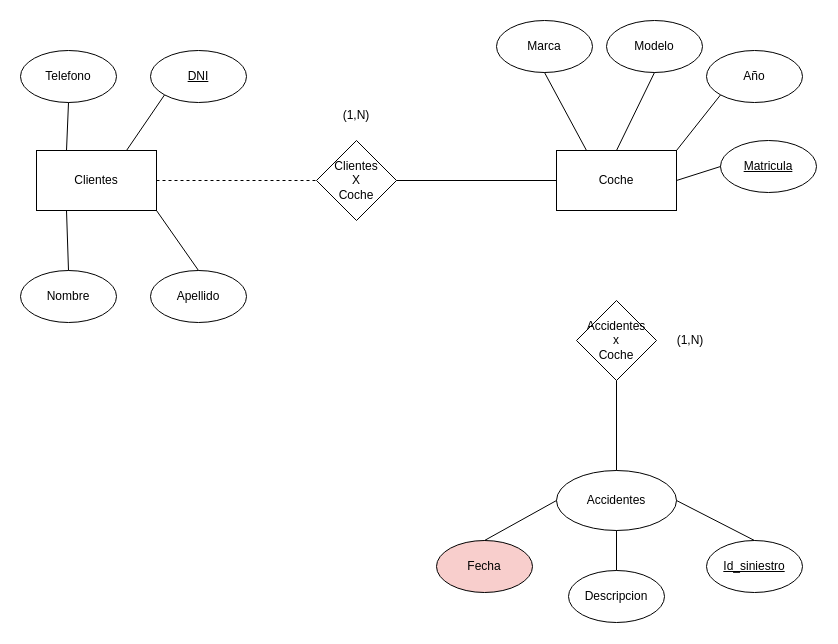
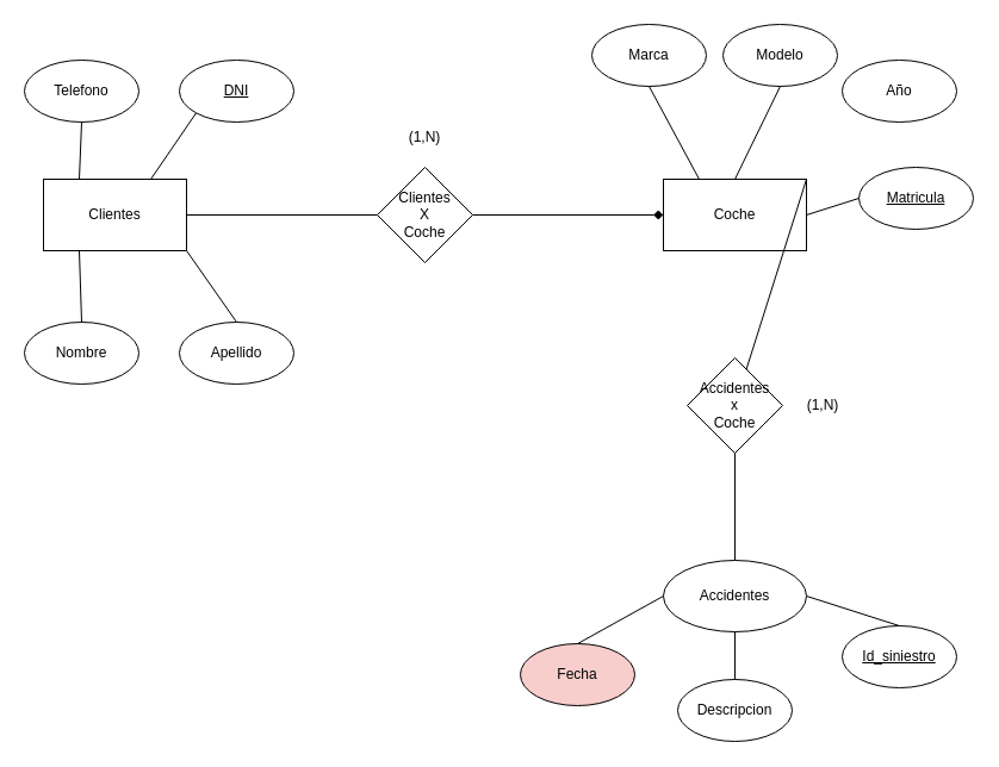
- <mxCell id="23" value="" style="endArrow=none;html=1;rounded=0;entryX=0;entryY=1;entryDx=0;entryDy=0;exitX=1;exitY=0;exitDx=0;exitDy=0;" edge="1" parent="1" source="3" target="12"><mxGeometry width="50" height="50" relative="1" as="geometry"><mxPoint x="400" y="350" as="sourcePoint" /><mxPoint x="450" y="300" as="targetPoint" /></mxGeometry></mxCell>
+ <mxCell id="23" value="" style="endArrow=none;html=1;rounded=0;exitX=1;exitY=0;exitDx=0;exitDy=0;" edge="1" parent="1" source="3" target="5"><mxGeometry width="50" height="50" relative="1" as="geometry"><mxPoint x="400" y="350" as="sourcePoint" /><mxPoint x="450" y="300" as="targetPoint" /></mxGeometry></mxCell>
- <mxCell id="7" value="" style="endArrow=none;html=1;rounded=0;entryX=0;entryY=0.5;entryDx=0;entryDy=0;exitX=1;exitY=0.5;exitDx=0;exitDy=0;dashed=1;" edge="1" parent="1" source="2" target="6"><mxGeometry width="50" height="50" relative="1" as="geometry"><mxPoint x="346" y="350" as="sourcePoint" /><mxPoint x="396" y="300" as="targetPoint" /></mxGeometry></mxCell>
+ <mxCell id="7" value="" style="endArrow=none;html=1;rounded=0;entryX=0;entryY=0.5;entryDx=0;entryDy=0;exitX=1;exitY=0.5;exitDx=0;exitDy=0;" edge="1" parent="1" source="2" target="6"><mxGeometry width="50" height="50" relative="1" as="geometry"><mxPoint x="346" y="350" as="sourcePoint" /><mxPoint x="396" y="300" as="targetPoint" /></mxGeometry></mxCell>
- <mxCell id="8" value="" style="endArrow=none;html=1;rounded=0;entryX=0;entryY=0.5;entryDx=0;entryDy=0;exitX=1;exitY=0.5;exitDx=0;exitDy=0;" edge="1" parent="1" source="6" target="3"><mxGeometry width="50" height="50" relative="1" as="geometry"><mxPoint x="396" y="179.5" as="sourcePoint" /><mxPoint x="556" y="179.5" as="targetPoint" /></mxGeometry></mxCell>
+ <mxCell id="8" value="" style="endArrow=diamond;html=1;rounded=0;entryX=0;entryY=0.5;entryDx=0;entryDy=0;exitX=1;exitY=0.5;exitDx=0;exitDy=0;" edge="1" parent="1" source="6" target="3"><mxGeometry width="50" height="50" relative="1" as="geometry"><mxPoint x="396" y="179.5" as="sourcePoint" /><mxPoint x="556" y="179.5" as="targetPoint" /></mxGeometry></mxCell>
- <mxCell id="16" value="&lt;u&gt;Id_siniestro&lt;/u&gt;" style="ellipse;whiteSpace=wrap;html=1;" vertex="1" parent="1"><mxGeometry x="706" y="540" width="96" height="52" as="geometry" /></mxCell>
+ <mxCell id="16" value="&lt;u&gt;Id_siniestro&lt;/u&gt;" style="ellipse;whiteSpace=wrap;html=1;" vertex="1" parent="1"><mxGeometry x="706" y="525" width="96" height="52" as="geometry" /></mxCell>
